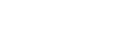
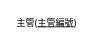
+ <mxCell id="2" value="主管(&lt;u&gt;主管編號&lt;/u&gt;)" style="text;html=1;strokeColor=none;fillColor=none;align=left;verticalAlign=middle;whiteSpace=wrap;overflow=hidden;" vertex="1" parent="1"><mxGeometry x="20" y="20" width="90" height="20" as="geometry" /></mxCell>
